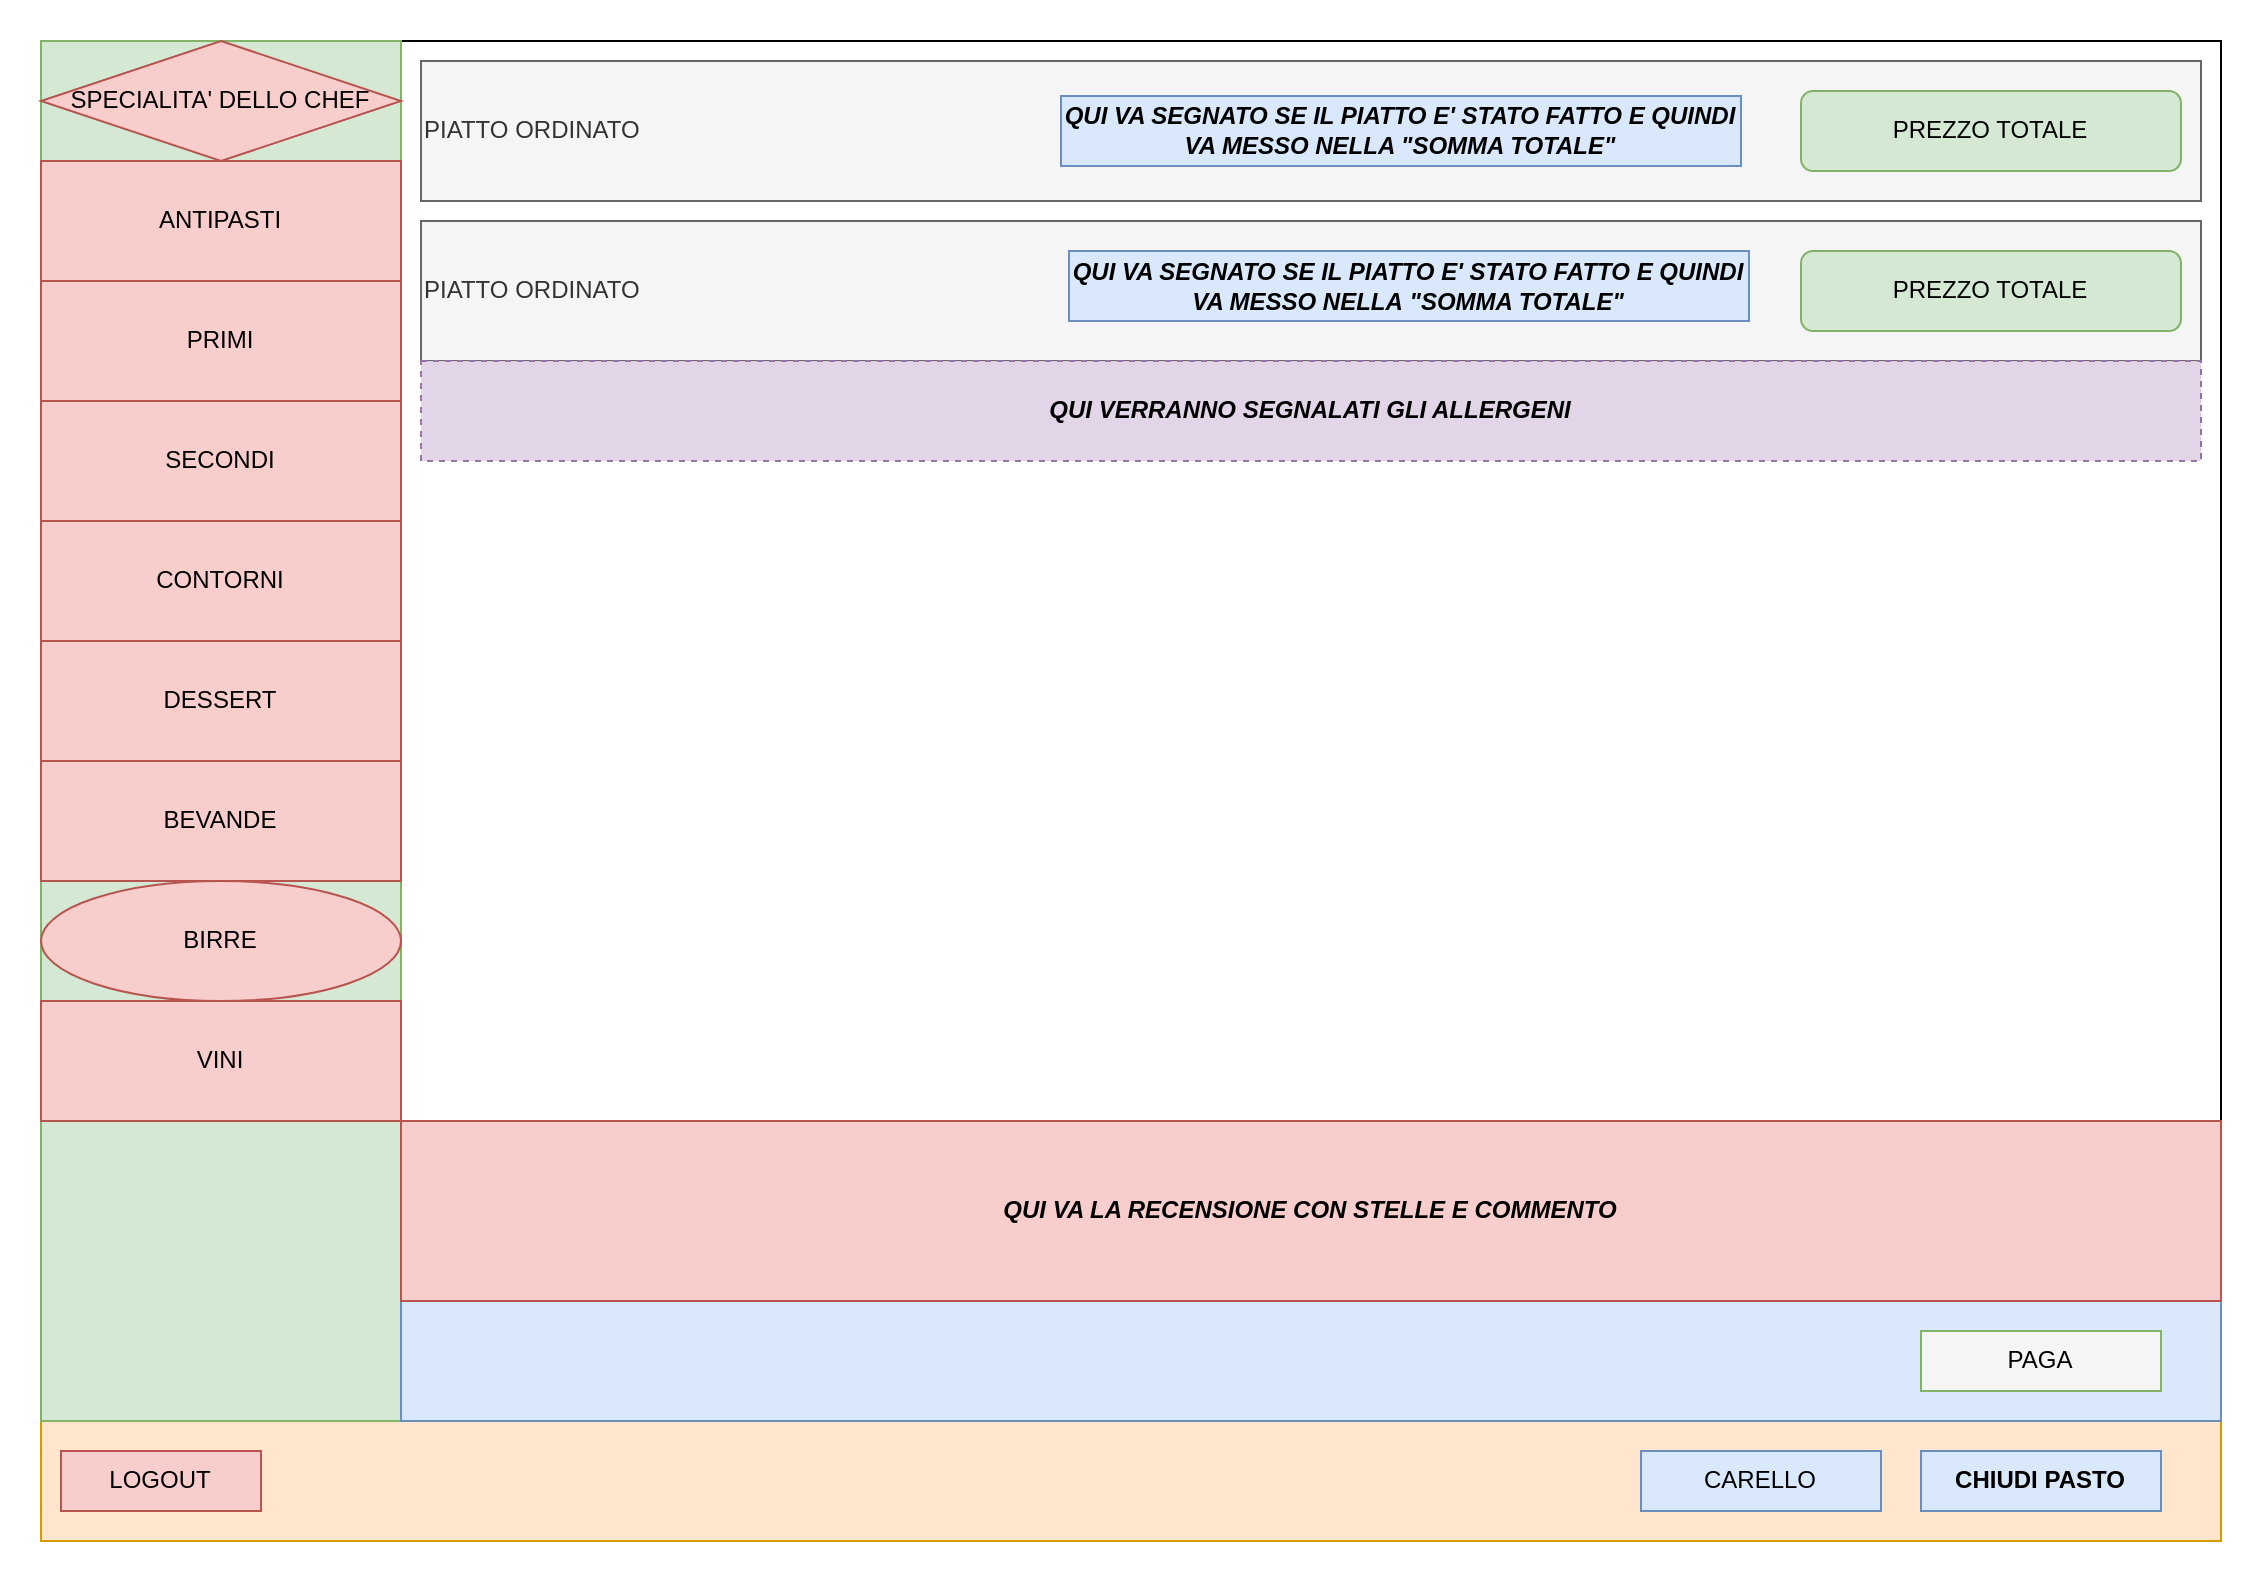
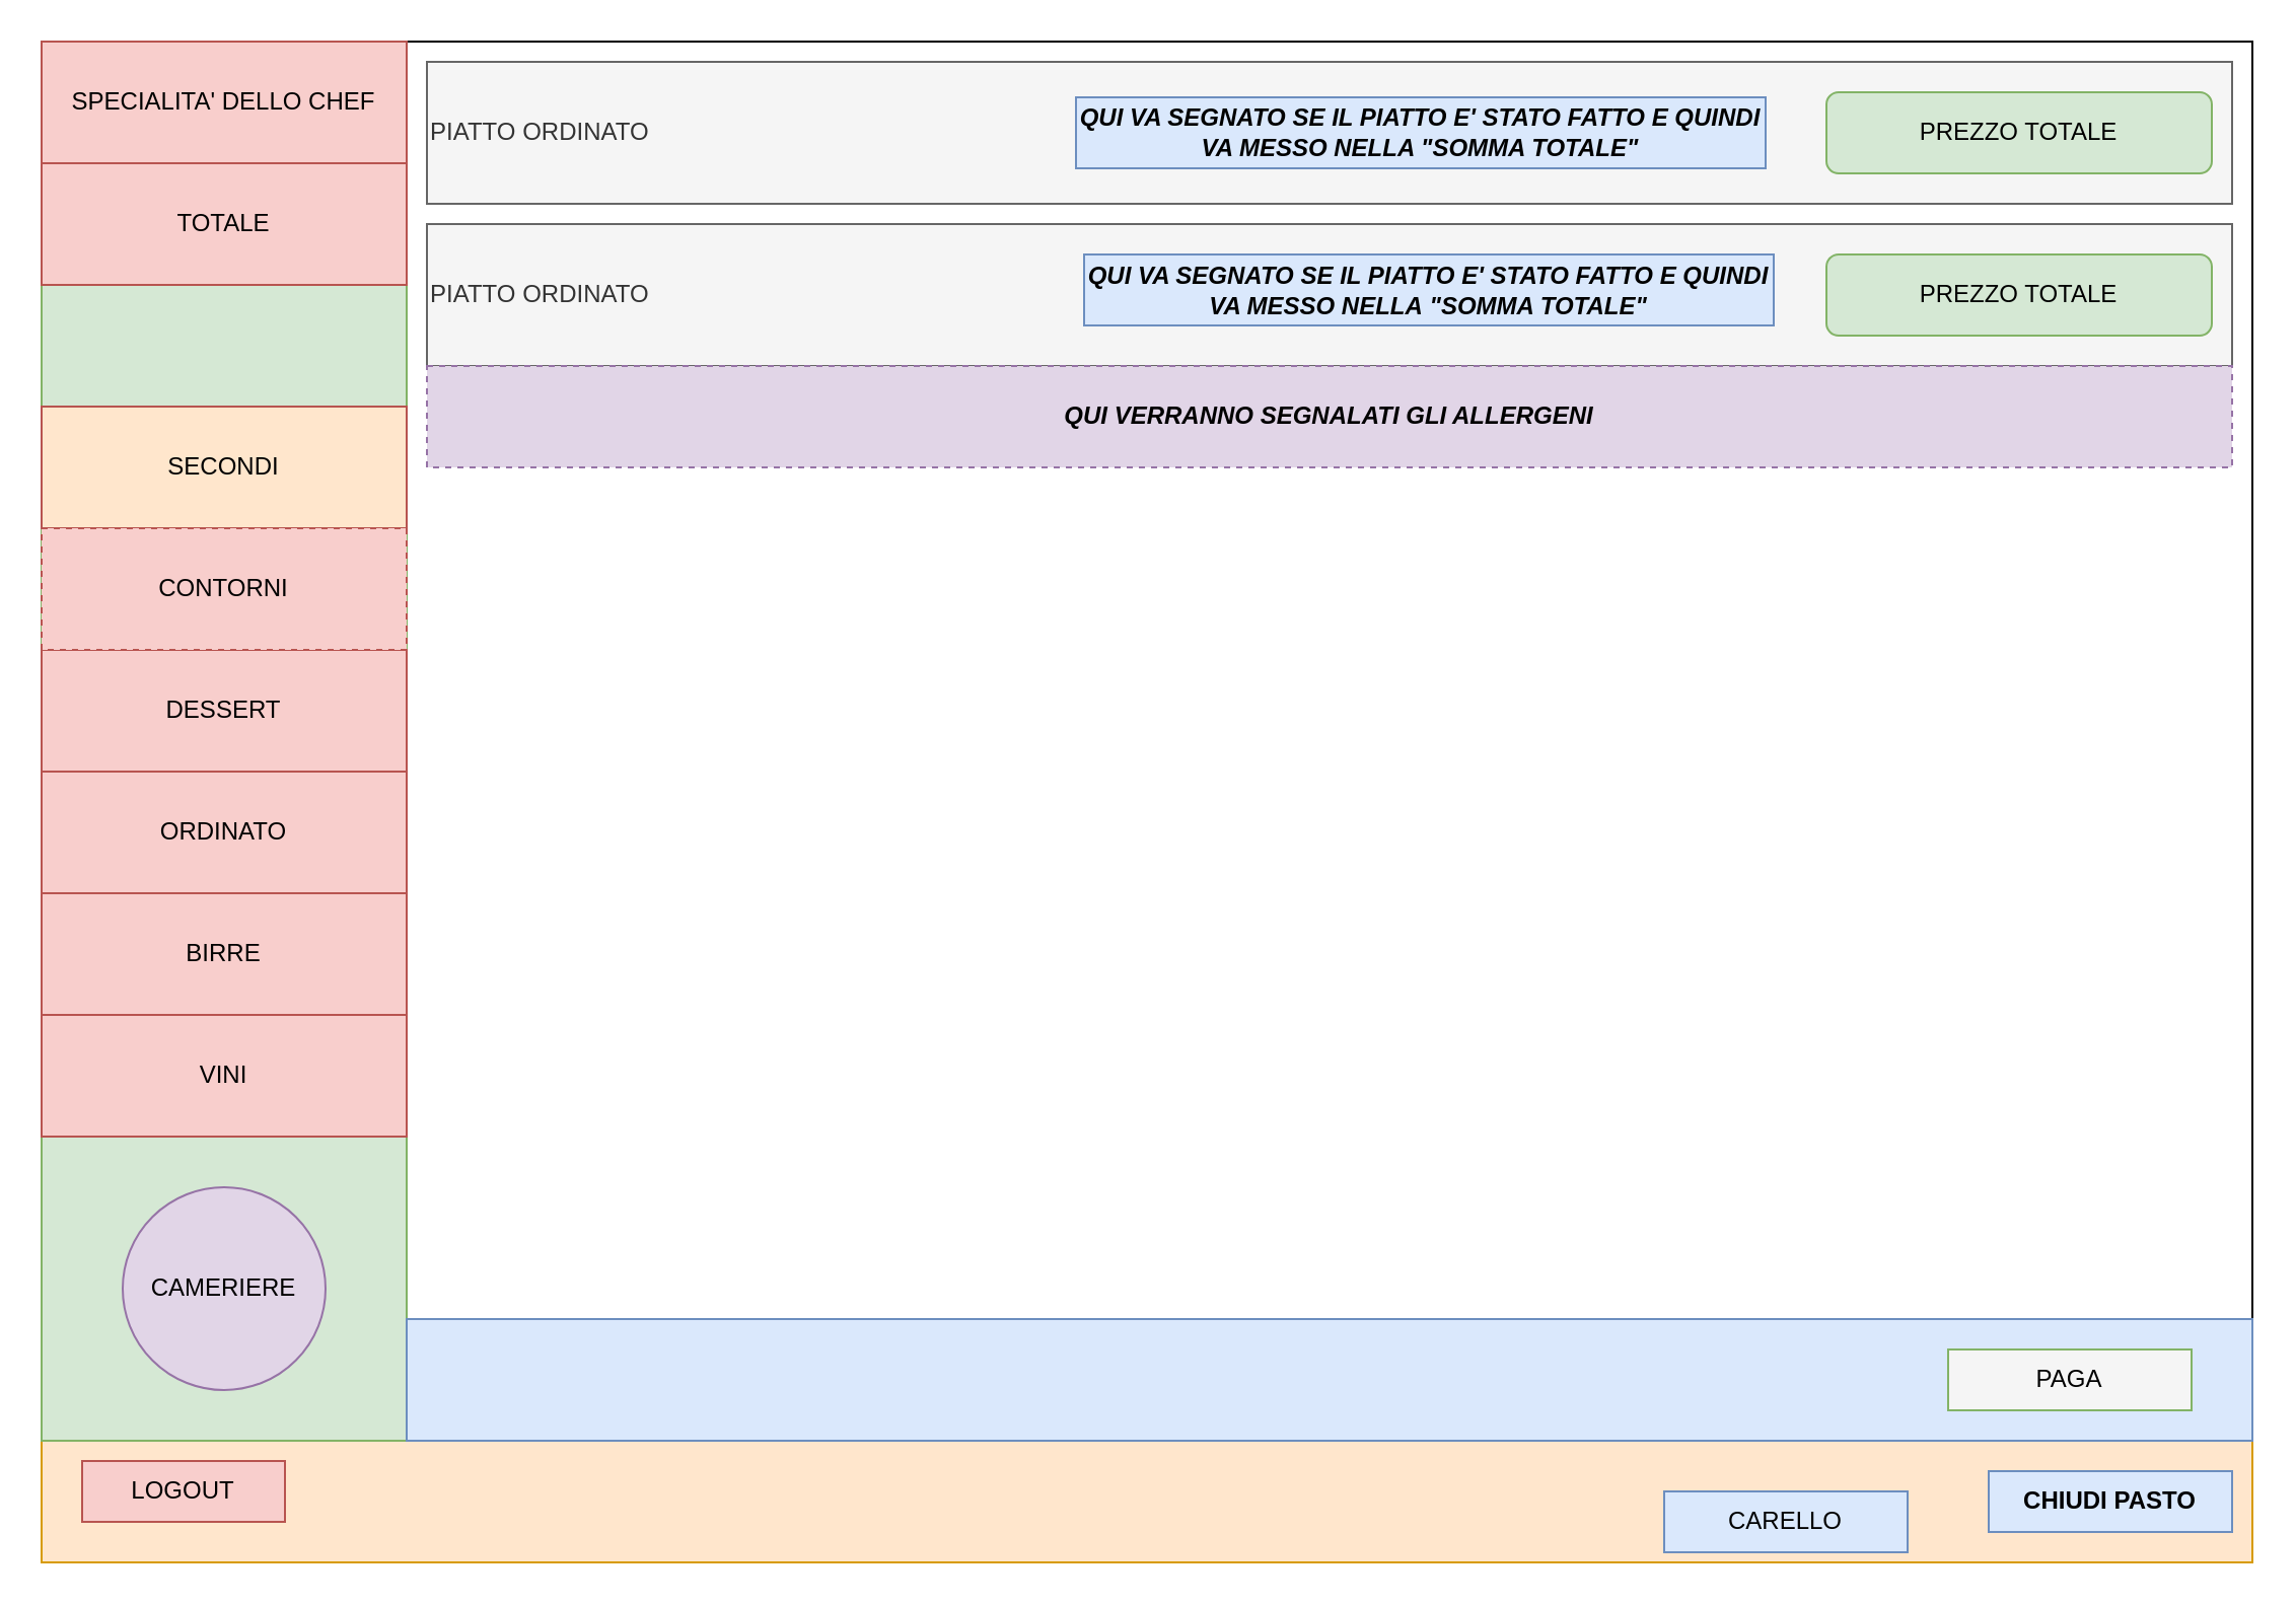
- <mxCell id="9" value="SPECIALITA' DELLO CHEF" style="rhombus;whiteSpace=wrap;html=1;fillColor=#f8cecc;strokeColor=#b85450;" parent="1" vertex="1"><mxGeometry x="20" y="20" width="180" height="60" as="geometry" /></mxCell>
+ <mxCell id="9" value="SPECIALITA' DELLO CHEF" style="rounded=0;whiteSpace=wrap;html=1;fillColor=#f8cecc;strokeColor=#b85450;" parent="1" vertex="1"><mxGeometry x="20" y="20" width="180" height="60" as="geometry" /></mxCell>
- <mxCell id="7" value="ANTIPASTI" style="rounded=0;whiteSpace=wrap;html=1;fillColor=#f8cecc;strokeColor=#b85450;" parent="1" vertex="1"><mxGeometry x="20" y="80" width="180" height="60" as="geometry" /></mxCell>
+ <mxCell id="7" value="TOTALE" style="rounded=0;whiteSpace=wrap;html=1;fillColor=#f8cecc;strokeColor=#b85450;" parent="1" vertex="1"><mxGeometry x="20" y="80" width="180" height="60" as="geometry" /></mxCell>
- <mxCell id="8" value="PRIMI" style="rounded=0;whiteSpace=wrap;html=1;fillColor=#f8cecc;strokeColor=#b85450;" parent="1" vertex="1"><mxGeometry x="20" y="140" width="180" height="60" as="geometry" /></mxCell>
- <mxCell id="10" value="SECONDI" style="rounded=0;whiteSpace=wrap;html=1;fillColor=#f8cecc;strokeColor=#b85450;" parent="1" vertex="1"><mxGeometry x="20" y="200" width="180" height="60" as="geometry" /></mxCell>
+ <mxCell id="10" value="SECONDI" style="rounded=0;whiteSpace=wrap;html=1;fillColor=#ffe6cc;strokeColor=#b85450;" parent="1" vertex="1"><mxGeometry x="20" y="200" width="180" height="60" as="geometry" /></mxCell>
- <mxCell id="16" value="CONTORNI" style="rounded=0;whiteSpace=wrap;html=1;fillColor=#f8cecc;strokeColor=#b85450;" parent="1" vertex="1"><mxGeometry x="20" y="260" width="180" height="60" as="geometry" /></mxCell>
+ <mxCell id="16" value="CONTORNI" style="rounded=0;whiteSpace=wrap;html=1;fillColor=#f8cecc;strokeColor=#b85450;dashed=1;" parent="1" vertex="1"><mxGeometry x="20" y="260" width="180" height="60" as="geometry" /></mxCell>
- <mxCell id="12" value="BEVANDE" style="rounded=0;whiteSpace=wrap;html=1;fillColor=#f8cecc;strokeColor=#b85450;" parent="1" vertex="1"><mxGeometry x="20" y="380" width="180" height="60" as="geometry" /></mxCell>
+ <mxCell id="12" value="ORDINATO" style="rounded=0;whiteSpace=wrap;html=1;fillColor=#f8cecc;strokeColor=#b85450;" parent="1" vertex="1"><mxGeometry x="20" y="380" width="180" height="60" as="geometry" /></mxCell>
- <mxCell id="13" value="BIRRE" style="ellipse;whiteSpace=wrap;html=1;fillColor=#f8cecc;strokeColor=#b85450;" parent="1" vertex="1"><mxGeometry x="20" y="440" width="180" height="60" as="geometry" /></mxCell>
+ <mxCell id="13" value="BIRRE" style="rounded=0;whiteSpace=wrap;html=1;fillColor=#f8cecc;strokeColor=#b85450;" parent="1" vertex="1"><mxGeometry x="20" y="440" width="180" height="60" as="geometry" /></mxCell>
- <mxCell id="24" value="&lt;b&gt;&lt;i&gt;QUI VA LA RECENSIONE CON STELLE E COMMENTO&lt;/i&gt;&lt;/b&gt;" style="rounded=0;whiteSpace=wrap;html=1;strokeColor=#b85450;fillColor=#f8cecc;" parent="1" vertex="1"><mxGeometry x="200" y="560" width="910" height="90" as="geometry" /></mxCell>
+ <mxCell id="14" value="CAMERIERE" style="ellipse;whiteSpace=wrap;html=1;aspect=fixed;fillColor=#e1d5e7;strokeColor=#9673a6;" parent="1" vertex="1"><mxGeometry x="60" y="585" width="100" height="100" as="geometry" /></mxCell>
- <mxCell id="27" value="LOGOUT" style="rounded=0;whiteSpace=wrap;html=1;fillColor=#f8cecc;strokeColor=#b85450;" vertex="1" parent="1"><mxGeometry x="30" y="725" width="100" height="30" as="geometry" /></mxCell>
+ <mxCell id="27" value="LOGOUT" style="rounded=0;whiteSpace=wrap;html=1;fillColor=#f8cecc;strokeColor=#b85450;" vertex="1" parent="1"><mxGeometry x="40" y="720" width="100" height="30" as="geometry" /></mxCell>
- <mxCell id="4" value="CARELLO" style="rounded=0;whiteSpace=wrap;html=1;fillColor=#dae8fc;strokeColor=#6c8ebf;" parent="1" vertex="1"><mxGeometry x="820" y="725" width="120" height="30" as="geometry" /></mxCell>
+ <mxCell id="4" value="CARELLO" style="rounded=0;whiteSpace=wrap;html=1;fillColor=#dae8fc;strokeColor=#6c8ebf;" parent="1" vertex="1"><mxGeometry x="820" y="735" width="120" height="30" as="geometry" /></mxCell>
- <mxCell id="5" value="&lt;b&gt;CHIUDI PASTO&lt;/b&gt;" style="rounded=0;whiteSpace=wrap;html=1;fillColor=#dae8fc;strokeColor=#6c8ebf;" parent="1" vertex="1"><mxGeometry x="960" y="725" width="120" height="30" as="geometry" /></mxCell>
+ <mxCell id="5" value="&lt;b&gt;CHIUDI PASTO&lt;/b&gt;" style="rounded=0;whiteSpace=wrap;html=1;fillColor=#dae8fc;strokeColor=#6c8ebf;" parent="1" vertex="1"><mxGeometry x="980" y="725" width="120" height="30" as="geometry" /></mxCell>
